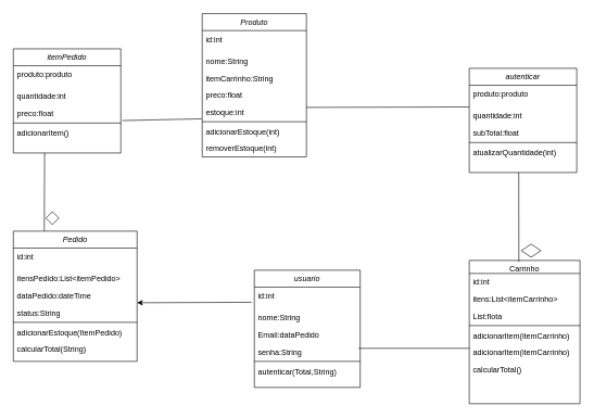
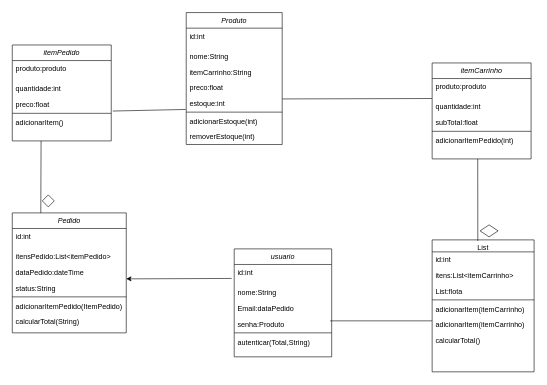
- <mxCell id="19" value="autenticar" style="swimlane;fontStyle=2;align=center;verticalAlign=top;childLayout=stackLayout;horizontal=1;startSize=26;horizontalStack=0;resizeParent=1;resizeLast=0;collapsible=1;marginBottom=0;rounded=0;shadow=0;strokeWidth=1;" vertex="1" parent="1"><mxGeometry x="720" y="104" width="165" height="160" as="geometry"><mxRectangle x="230" y="140" width="160" height="26" as="alternateBounds" /></mxGeometry></mxCell>
+ <mxCell id="19" value="itemCarrinho" style="swimlane;fontStyle=2;align=center;verticalAlign=top;childLayout=stackLayout;horizontal=1;startSize=26;horizontalStack=0;resizeParent=1;resizeLast=0;collapsible=1;marginBottom=0;rounded=0;shadow=0;strokeWidth=1;" vertex="1" parent="1"><mxGeometry x="720" y="104" width="165" height="160" as="geometry"><mxRectangle x="230" y="140" width="160" height="26" as="alternateBounds" /></mxGeometry></mxCell>
- <mxCell id="24" value="atualizarQuantidade(int)" style="text;align=left;verticalAlign=top;spacingLeft=4;spacingRight=4;overflow=hidden;rotatable=0;points=[[0,0.5],[1,0.5]];portConstraint=eastwest;rounded=0;shadow=0;html=0;" vertex="1" parent="19"><mxGeometry y="116" width="165" height="26" as="geometry" /></mxCell>
+ <mxCell id="24" value="adicionarItemPedido(int)" style="text;align=left;verticalAlign=top;spacingLeft=4;spacingRight=4;overflow=hidden;rotatable=0;points=[[0,0.5],[1,0.5]];portConstraint=eastwest;rounded=0;shadow=0;html=0;" vertex="1" parent="19"><mxGeometry y="116" width="165" height="26" as="geometry" /></mxCell>
- <mxCell id="11" value="Carrinho" style="swimlane;fontStyle=0;align=center;verticalAlign=top;childLayout=stackLayout;horizontal=1;startSize=20;horizontalStack=0;resizeParent=1;resizeLast=0;collapsible=1;marginBottom=0;rounded=0;shadow=0;strokeWidth=1;" parent="1" vertex="1"><mxGeometry x="720" y="399" width="170" height="220" as="geometry"><mxRectangle x="130" y="380" width="160" height="26" as="alternateBounds" /></mxGeometry></mxCell>
+ <mxCell id="11" value="List" style="swimlane;fontStyle=0;align=center;verticalAlign=top;childLayout=stackLayout;horizontal=1;startSize=20;horizontalStack=0;resizeParent=1;resizeLast=0;collapsible=1;marginBottom=0;rounded=0;shadow=0;strokeWidth=1;" parent="1" vertex="1"><mxGeometry x="720" y="399" width="170" height="220" as="geometry"><mxRectangle x="130" y="380" width="160" height="26" as="alternateBounds" /></mxGeometry></mxCell>
- <mxCell id="31" value="adicionarEstoque(ItemPedido)" style="text;align=left;verticalAlign=top;spacingLeft=4;spacingRight=4;overflow=hidden;rotatable=0;points=[[0,0.5],[1,0.5]];portConstraint=eastwest;rounded=0;shadow=0;html=0;" vertex="1" parent="25"><mxGeometry y="142" width="190" height="26" as="geometry" /></mxCell>
+ <mxCell id="31" value="adicionarItemPedido(ItemPedido)" style="text;align=left;verticalAlign=top;spacingLeft=4;spacingRight=4;overflow=hidden;rotatable=0;points=[[0,0.5],[1,0.5]];portConstraint=eastwest;rounded=0;shadow=0;html=0;" vertex="1" parent="25"><mxGeometry y="142" width="190" height="26" as="geometry" /></mxCell>
- <mxCell id="43" value="senha:String" style="text;align=left;verticalAlign=top;spacingLeft=4;spacingRight=4;overflow=hidden;rotatable=0;points=[[0,0.5],[1,0.5]];portConstraint=eastwest;rounded=0;shadow=0;html=0;" vertex="1" parent="39"><mxGeometry y="112" width="162.5" height="26" as="geometry" /></mxCell>
+ <mxCell id="43" value="senha:Produto" style="text;align=left;verticalAlign=top;spacingLeft=4;spacingRight=4;overflow=hidden;rotatable=0;points=[[0,0.5],[1,0.5]];portConstraint=eastwest;rounded=0;shadow=0;html=0;" vertex="1" parent="39"><mxGeometry y="112" width="162.5" height="26" as="geometry" /></mxCell>
